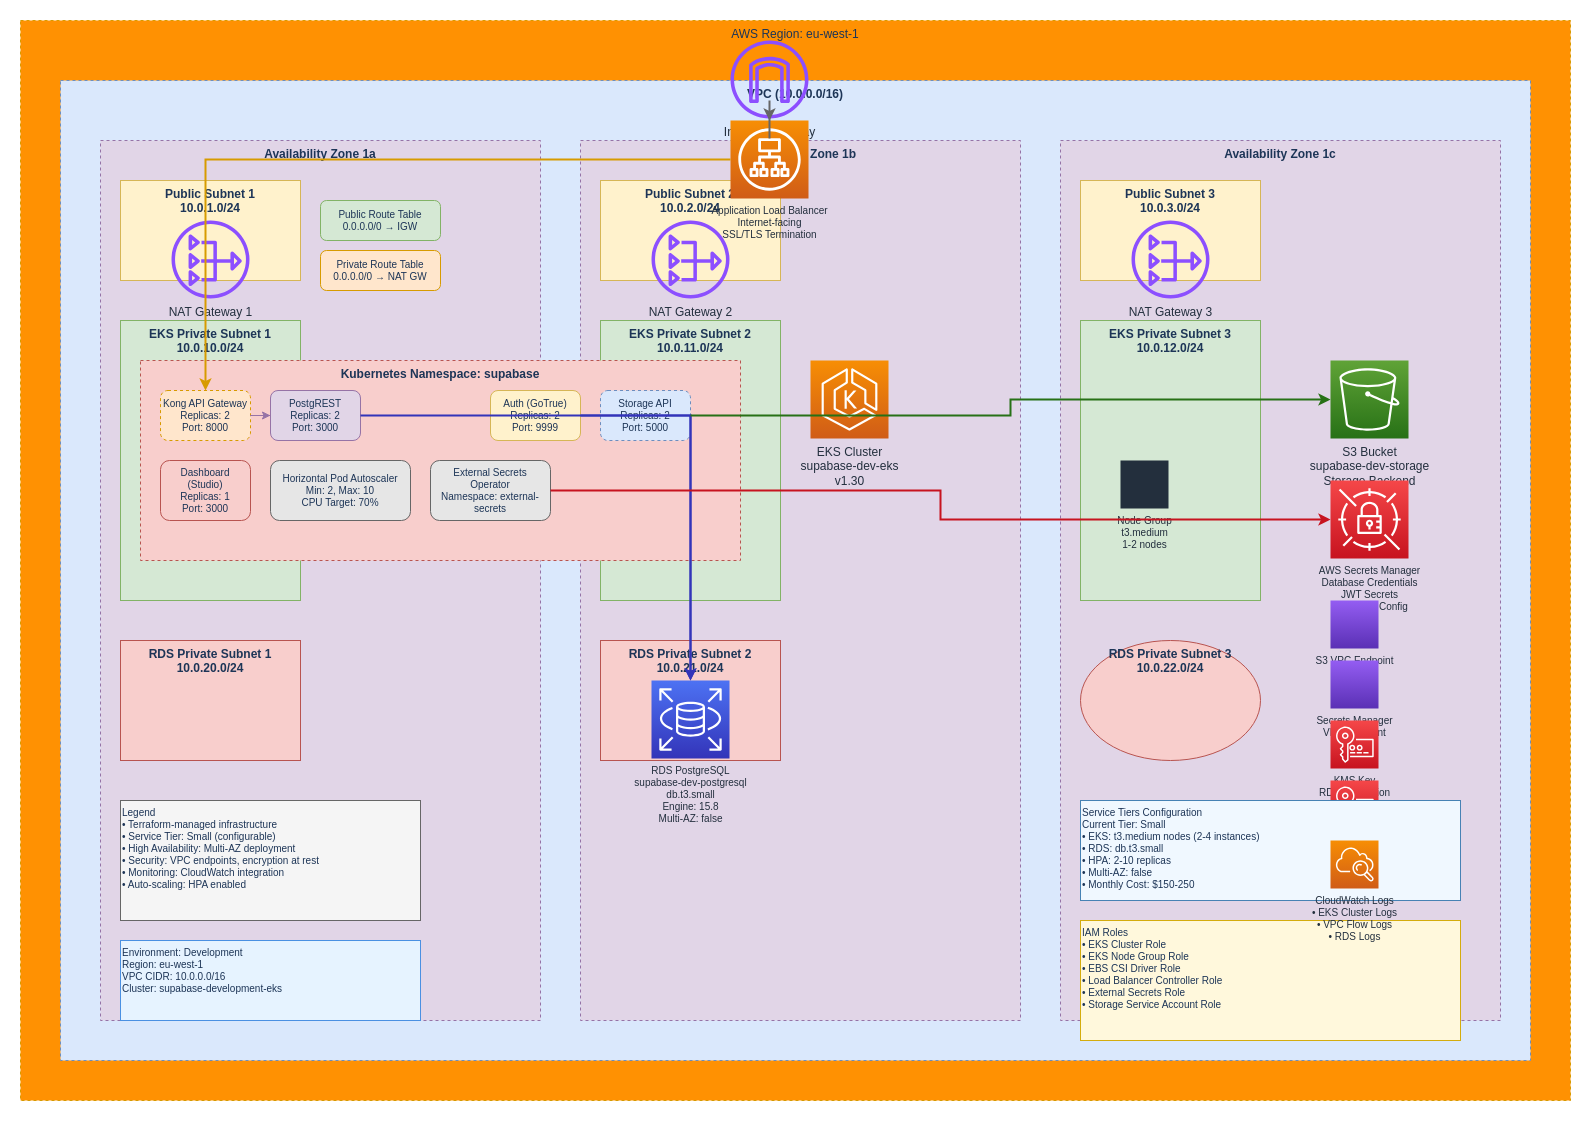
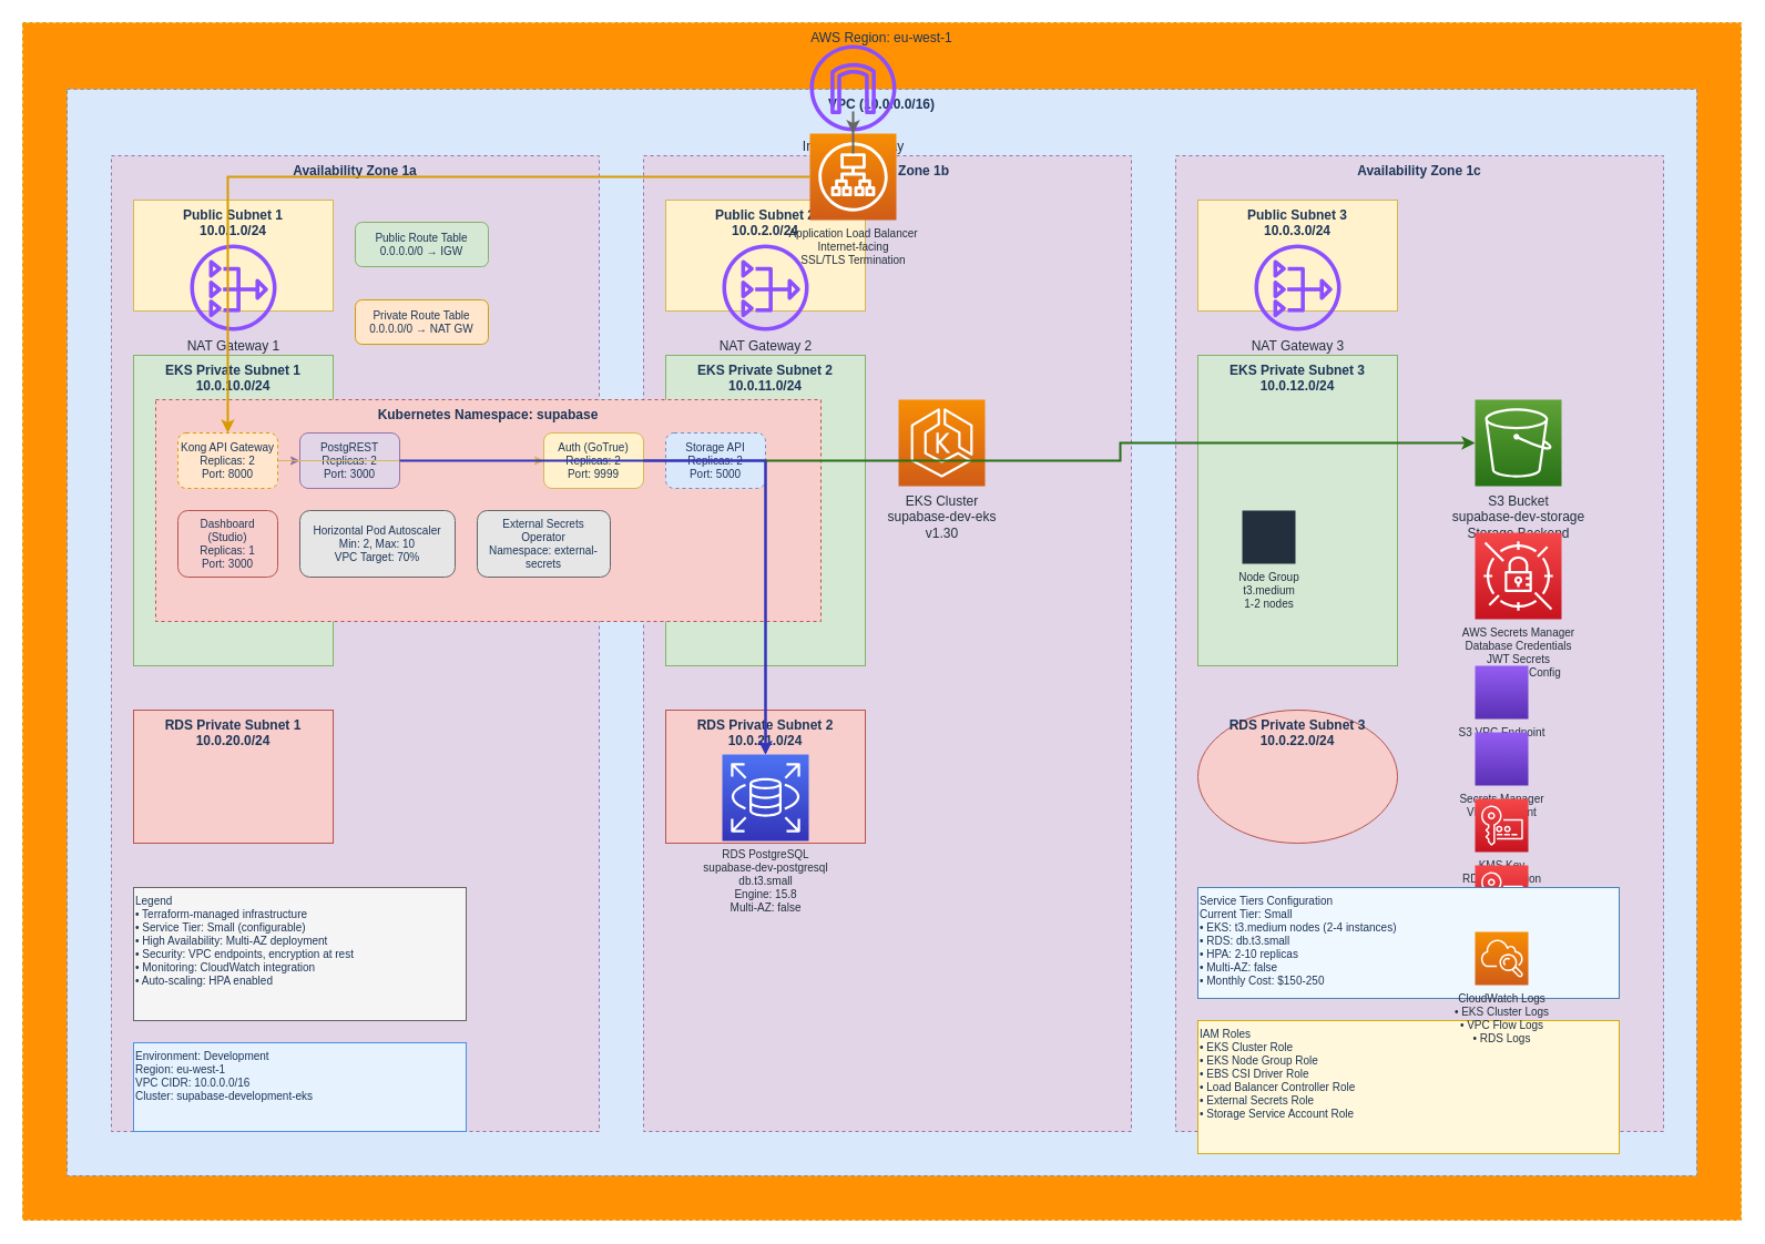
- <mxCell id="44" value="Private Route Table&#10;0.0.0.0/0 → NAT GW" style="rounded=1;whiteSpace=wrap;html=1;fillColor=#FFE6CC;strokeColor=#D79B00;fontColor=#1D3557;fontSize=10;" vertex="1" parent="1"><mxGeometry x="320" y="250" width="120" height="40" as="geometry" /></mxCell>
+ <mxCell id="44" value="Private Route Table&#10;0.0.0.0/0 → NAT GW" style="rounded=1;whiteSpace=wrap;html=1;fillColor=#FFE6CC;strokeColor=#D79B00;fontColor=#1D3557;fontSize=10;" vertex="1" parent="1"><mxGeometry x="320" y="270" width="120" height="40" as="geometry" /></mxCell>
+ <mxCell id="48" style="edgeStyle=orthogonalEdgeStyle;rounded=0;orthogonalLoop=1;jettySize=auto;html=1;strokeColor=#D6B656;strokeWidth=1;" edge="1" parent="1" source="22" target="24"><mxGeometry relative="1" as="geometry" /></mxCell>
- <mxCell id="27" value="Horizontal Pod Autoscaler&#10;Min: 2, Max: 10&#10;CPU Target: 70%" style="rounded=1;whiteSpace=wrap;html=1;fillColor=#E6E6E6;strokeColor=#666666;fontColor=#1D3557;fontSize=10;" vertex="1" parent="1"><mxGeometry x="270" y="460" width="140" height="60" as="geometry" /></mxCell>
+ <mxCell id="27" value="Horizontal Pod Autoscaler&#10;Min: 2, Max: 10&#10;VPC Target: 70%" style="rounded=1;whiteSpace=wrap;html=1;fillColor=#E6E6E6;strokeColor=#666666;fontColor=#1D3557;fontSize=10;" vertex="1" parent="1"><mxGeometry x="270" y="460" width="140" height="60" as="geometry" /></mxCell>
- <mxCell id="52" style="edgeStyle=orthogonalEdgeStyle;rounded=0;orthogonalLoop=1;jettySize=auto;html=1;strokeColor=#C7131F;strokeWidth=2;" edge="1" parent="1" source="37" target="33"><mxGeometry relative="1" as="geometry" /></mxCell>
